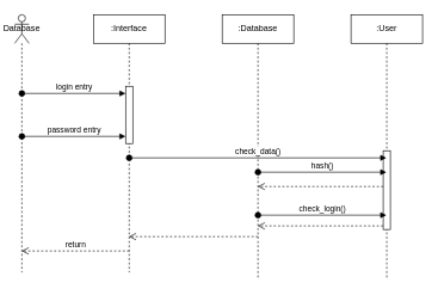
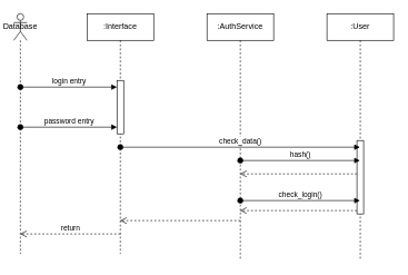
- <mxCell id="4" value=":Database" style="shape=umlLifeline;perimeter=lifelinePerimeter;whiteSpace=wrap;html=1;container=1;dropTarget=0;collapsible=0;recursiveResize=0;outlineConnect=0;portConstraint=eastwest;newEdgeStyle={&quot;curved&quot;:0,&quot;rounded&quot;:0};" vertex="1" parent="1"><mxGeometry x="310" y="20" width="100" height="370" as="geometry" /></mxCell>
+ <mxCell id="4" value=":AuthService" style="shape=umlLifeline;perimeter=lifelinePerimeter;whiteSpace=wrap;html=1;container=1;dropTarget=0;collapsible=0;recursiveResize=0;outlineConnect=0;portConstraint=eastwest;newEdgeStyle={&quot;curved&quot;:0,&quot;rounded&quot;:0};" vertex="1" parent="1"><mxGeometry x="310" y="20" width="100" height="370" as="geometry" /></mxCell>
